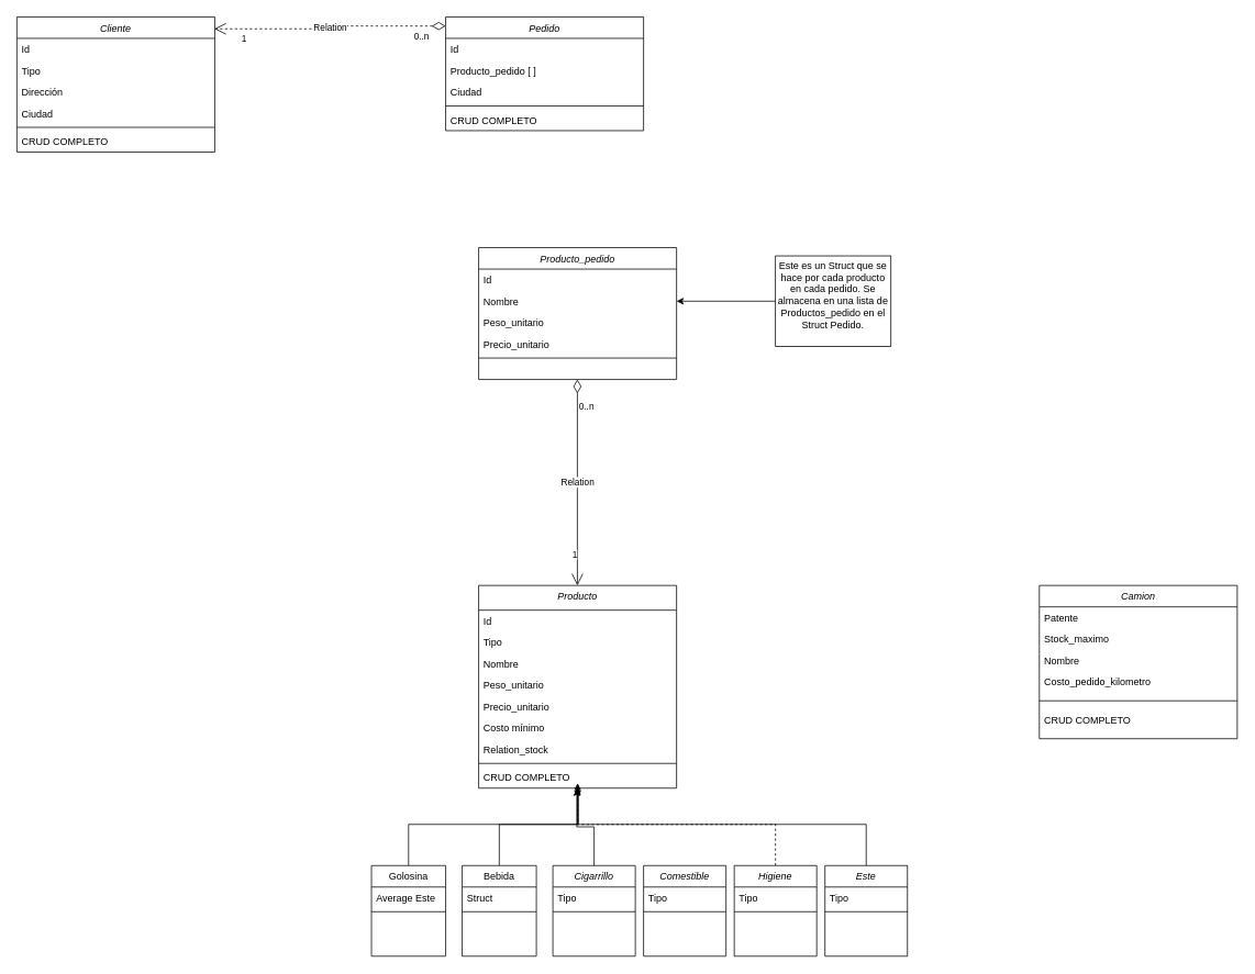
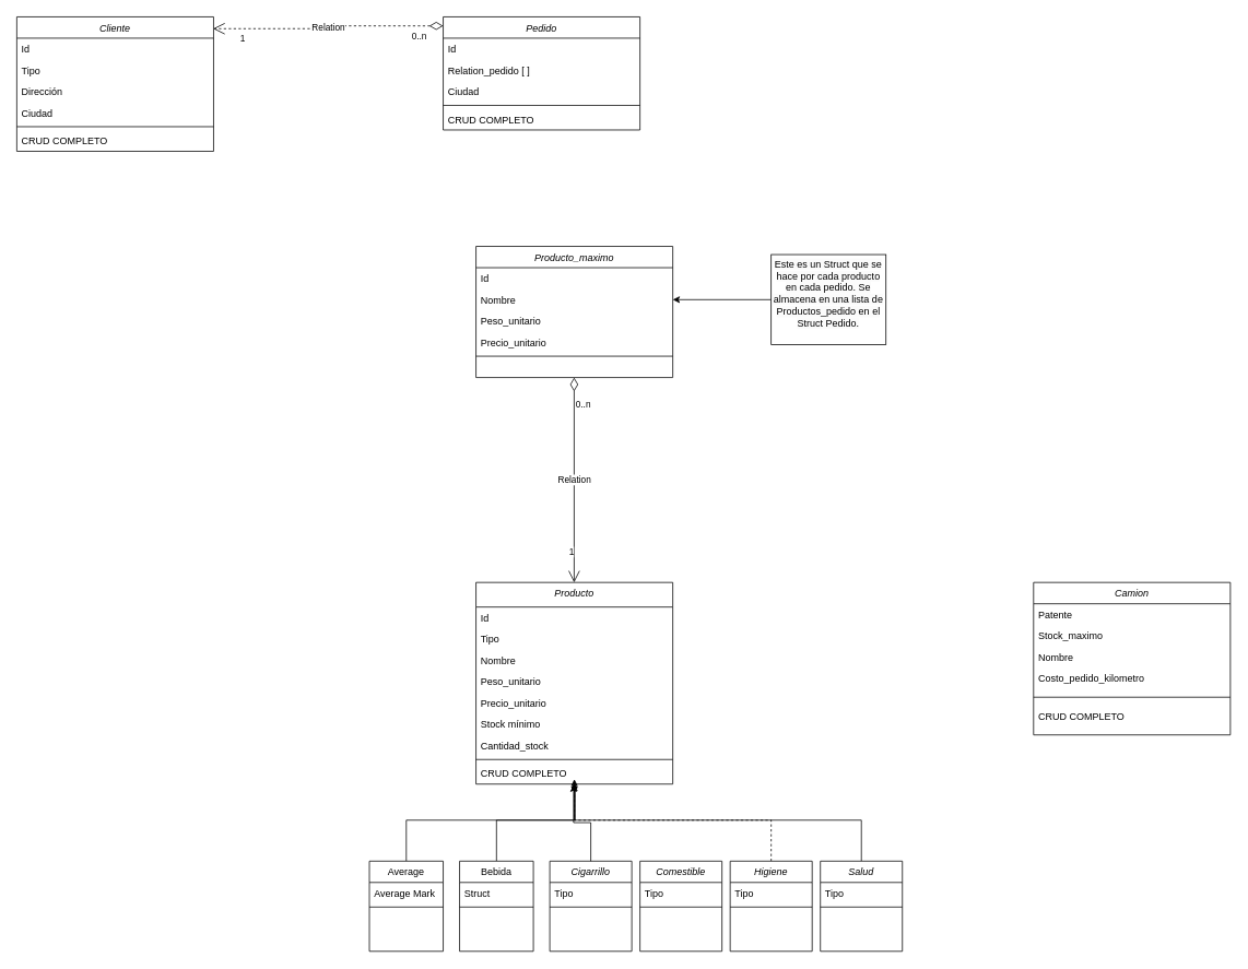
- <mxCell id="51" value="Producto_pedido [ ]" style="text;align=left;verticalAlign=top;spacingLeft=4;spacingRight=4;overflow=hidden;rotatable=0;points=[[0,0.5],[1,0.5]];portConstraint=eastwest;rounded=0;shadow=0;html=0;" parent="49" vertex="1"><mxGeometry y="52" width="240" height="26" as="geometry" /></mxCell>
+ <mxCell id="51" value="Relation_pedido [ ]" style="text;align=left;verticalAlign=top;spacingLeft=4;spacingRight=4;overflow=hidden;rotatable=0;points=[[0,0.5],[1,0.5]];portConstraint=eastwest;rounded=0;shadow=0;html=0;" parent="49" vertex="1"><mxGeometry y="52" width="240" height="26" as="geometry" /></mxCell>
- <mxCell id="58" value="Producto_pedido" style="swimlane;fontStyle=2;align=center;verticalAlign=top;childLayout=stackLayout;horizontal=1;startSize=26;horizontalStack=0;resizeParent=1;resizeLast=0;collapsible=1;marginBottom=0;rounded=0;shadow=0;strokeWidth=1;" vertex="1" parent="1"><mxGeometry x="580" y="300" width="240" height="160" as="geometry"><mxRectangle x="230" y="140" width="160" height="26" as="alternateBounds" /></mxGeometry></mxCell>
+ <mxCell id="58" value="Producto_maximo" style="swimlane;fontStyle=2;align=center;verticalAlign=top;childLayout=stackLayout;horizontal=1;startSize=26;horizontalStack=0;resizeParent=1;resizeLast=0;collapsible=1;marginBottom=0;rounded=0;shadow=0;strokeWidth=1;" vertex="1" parent="1"><mxGeometry x="580" y="300" width="240" height="160" as="geometry"><mxRectangle x="230" y="140" width="160" height="26" as="alternateBounds" /></mxGeometry></mxCell>
- <mxCell id="8" value="Costo mínimo" style="text;align=left;verticalAlign=top;spacingLeft=4;spacingRight=4;overflow=hidden;rotatable=0;points=[[0,0.5],[1,0.5]];portConstraint=eastwest;rounded=0;shadow=0;html=0;" parent="2" vertex="1"><mxGeometry y="160" width="240" height="26" as="geometry" /></mxCell>
+ <mxCell id="8" value="Stock mínimo" style="text;align=left;verticalAlign=top;spacingLeft=4;spacingRight=4;overflow=hidden;rotatable=0;points=[[0,0.5],[1,0.5]];portConstraint=eastwest;rounded=0;shadow=0;html=0;" parent="2" vertex="1"><mxGeometry y="160" width="240" height="26" as="geometry" /></mxCell>
- <mxCell id="9" value="Relation_stock" style="text;align=left;verticalAlign=top;spacingLeft=4;spacingRight=4;overflow=hidden;rotatable=0;points=[[0,0.5],[1,0.5]];portConstraint=eastwest;rounded=0;shadow=0;html=0;" parent="2" vertex="1"><mxGeometry y="186" width="240" height="26" as="geometry" /></mxCell>
+ <mxCell id="9" value="Cantidad_stock" style="text;align=left;verticalAlign=top;spacingLeft=4;spacingRight=4;overflow=hidden;rotatable=0;points=[[0,0.5],[1,0.5]];portConstraint=eastwest;rounded=0;shadow=0;html=0;" parent="2" vertex="1"><mxGeometry y="186" width="240" height="26" as="geometry" /></mxCell>
- <mxCell id="13" value="Golosina" style="swimlane;fontStyle=0;align=center;verticalAlign=top;childLayout=stackLayout;horizontal=1;startSize=26;horizontalStack=0;resizeParent=1;resizeLast=0;collapsible=1;marginBottom=0;rounded=0;shadow=0;strokeWidth=1;" parent="1" vertex="1"><mxGeometry x="450" y="1050" width="90" height="110" as="geometry"><mxRectangle x="130" y="380" width="160" height="26" as="alternateBounds" /></mxGeometry></mxCell>
+ <mxCell id="13" value="Average" style="swimlane;fontStyle=0;align=center;verticalAlign=top;childLayout=stackLayout;horizontal=1;startSize=26;horizontalStack=0;resizeParent=1;resizeLast=0;collapsible=1;marginBottom=0;rounded=0;shadow=0;strokeWidth=1;" parent="1" vertex="1"><mxGeometry x="450" y="1050" width="90" height="110" as="geometry"><mxRectangle x="130" y="380" width="160" height="26" as="alternateBounds" /></mxGeometry></mxCell>
- <mxCell id="31" value="Este" style="swimlane;fontStyle=2;align=center;verticalAlign=top;childLayout=stackLayout;horizontal=1;startSize=26;horizontalStack=0;resizeParent=1;resizeLast=0;collapsible=1;marginBottom=0;rounded=0;shadow=0;strokeWidth=1;" parent="1" vertex="1"><mxGeometry x="1000" y="1050" width="100" height="110" as="geometry"><mxRectangle x="230" y="140" width="160" height="26" as="alternateBounds" /></mxGeometry></mxCell>
+ <mxCell id="31" value="Salud" style="swimlane;fontStyle=2;align=center;verticalAlign=top;childLayout=stackLayout;horizontal=1;startSize=26;horizontalStack=0;resizeParent=1;resizeLast=0;collapsible=1;marginBottom=0;rounded=0;shadow=0;strokeWidth=1;" parent="1" vertex="1"><mxGeometry x="1000" y="1050" width="100" height="110" as="geometry"><mxRectangle x="230" y="140" width="160" height="26" as="alternateBounds" /></mxGeometry></mxCell>
- <mxCell id="14" value="Average Este" style="text;align=left;verticalAlign=top;spacingLeft=4;spacingRight=4;overflow=hidden;rotatable=0;points=[[0,0.5],[1,0.5]];portConstraint=eastwest;rounded=0;shadow=0;html=0;" parent="13" vertex="1"><mxGeometry y="26" width="90" height="26" as="geometry" /></mxCell>
+ <mxCell id="14" value="Average Mark" style="text;align=left;verticalAlign=top;spacingLeft=4;spacingRight=4;overflow=hidden;rotatable=0;points=[[0,0.5],[1,0.5]];portConstraint=eastwest;rounded=0;shadow=0;html=0;" parent="13" vertex="1"><mxGeometry y="26" width="90" height="26" as="geometry" /></mxCell>
